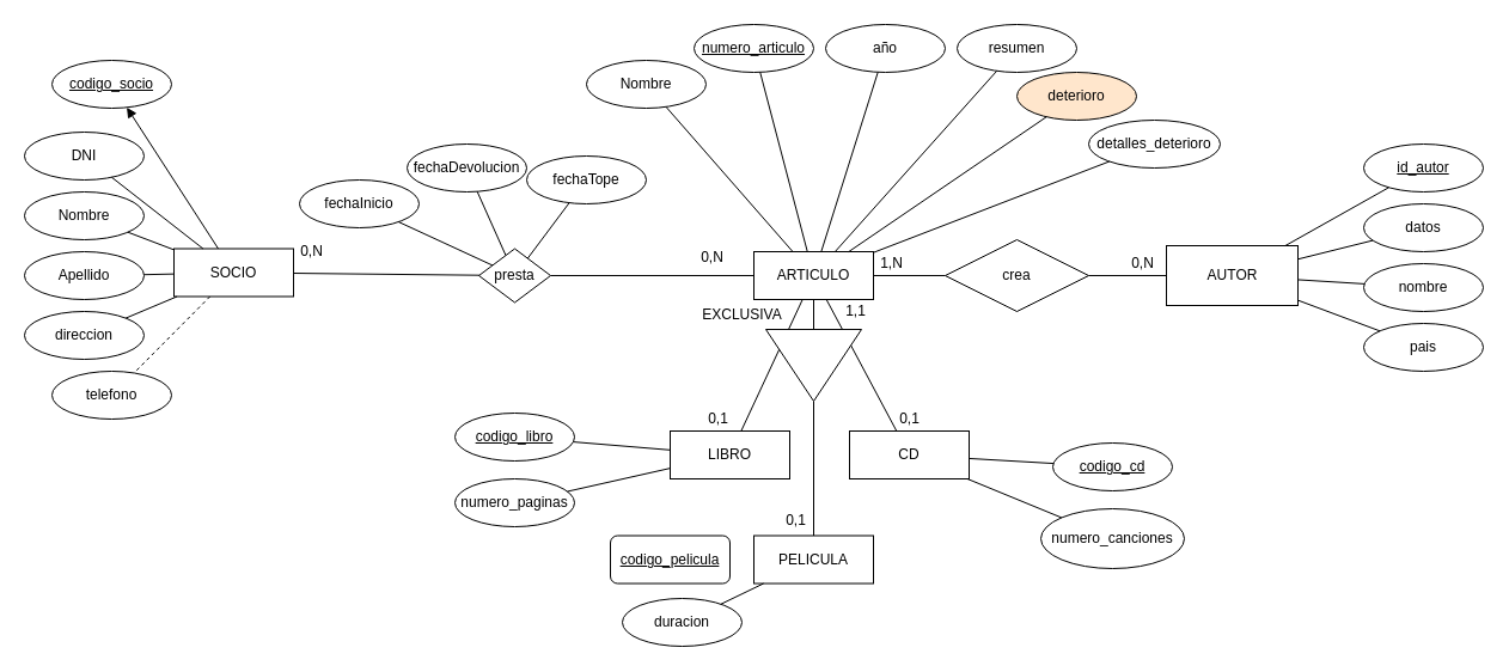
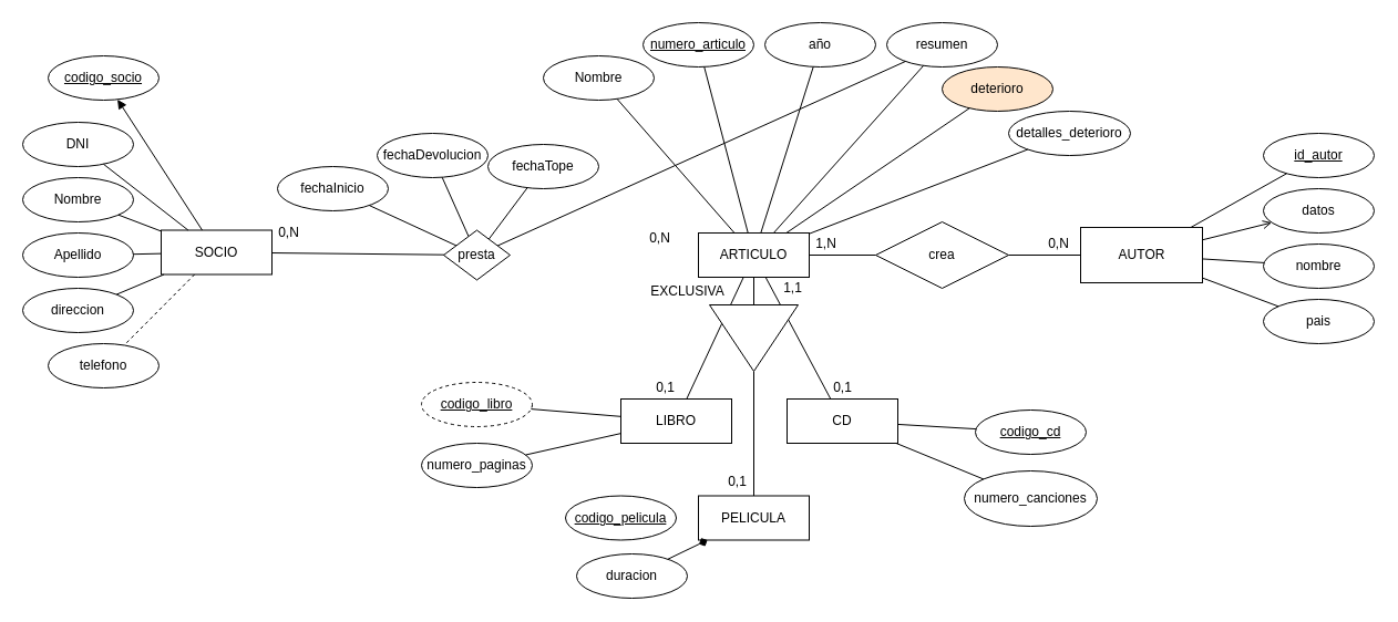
- <mxCell id="40" value="" style="endArrow=none;html=1;rounded=0;" parent="1" source="34" target="39" edge="1"><mxGeometry relative="1" as="geometry"><mxPoint x="790" y="340" as="sourcePoint" /><mxPoint x="950" y="340" as="targetPoint" /></mxGeometry></mxCell>
+ <mxCell id="40" value="" style="endArrow=open;html=1;rounded=0;" parent="1" source="34" target="39" edge="1"><mxGeometry relative="1" as="geometry"><mxPoint x="790" y="340" as="sourcePoint" /><mxPoint x="950" y="340" as="targetPoint" /></mxGeometry></mxCell>
- <mxCell id="60" value="" style="endArrow=none;html=1;rounded=0;" edge="1" parent="1" source="58" target="15"><mxGeometry relative="1" as="geometry"><mxPoint x="360" y="380" as="sourcePoint" /><mxPoint x="280" y="229.219" as="targetPoint" /></mxGeometry></mxCell>
+ <mxCell id="60" value="" style="endArrow=none;html=1;rounded=0;" edge="1" parent="1" source="58" target="29"><mxGeometry relative="1" as="geometry"><mxPoint x="360" y="380" as="sourcePoint" /><mxPoint x="280" y="229.219" as="targetPoint" /></mxGeometry></mxCell>
- <mxCell id="21" value="&lt;u&gt;codigo_libro&lt;/u&gt;" style="ellipse;whiteSpace=wrap;html=1;align=center;" parent="1" vertex="1"><mxGeometry x="380" y="345" width="100" height="40" as="geometry" /></mxCell>
+ <mxCell id="21" value="&lt;u&gt;codigo_libro&lt;/u&gt;" style="ellipse;whiteSpace=wrap;html=1;align=center;dashed=1;" parent="1" vertex="1"><mxGeometry x="380" y="345" width="100" height="40" as="geometry" /></mxCell>
- <mxCell id="24" value="&lt;u&gt;codigo_pelicula&lt;/u&gt;" style="whiteSpace=wrap;html=1;align=center;rounded=1;" parent="1" vertex="1"><mxGeometry x="510" y="447.5" width="100" height="40" as="geometry" /></mxCell>
+ <mxCell id="24" value="&lt;u&gt;codigo_pelicula&lt;/u&gt;" style="ellipse;whiteSpace=wrap;html=1;align=center;" parent="1" vertex="1"><mxGeometry x="510" y="447.5" width="100" height="40" as="geometry" /></mxCell>
- <mxCell id="47" value="" style="endArrow=none;html=1;rounded=0;" parent="1" source="46" target="18" edge="1"><mxGeometry relative="1" as="geometry"><mxPoint x="805" y="425" as="sourcePoint" /><mxPoint x="695" y="455" as="targetPoint" /></mxGeometry></mxCell>
+ <mxCell id="47" value="" style="endArrow=diamond;html=1;rounded=0;" parent="1" source="46" target="18" edge="1"><mxGeometry relative="1" as="geometry"><mxPoint x="805" y="425" as="sourcePoint" /><mxPoint x="695" y="455" as="targetPoint" /></mxGeometry></mxCell>
